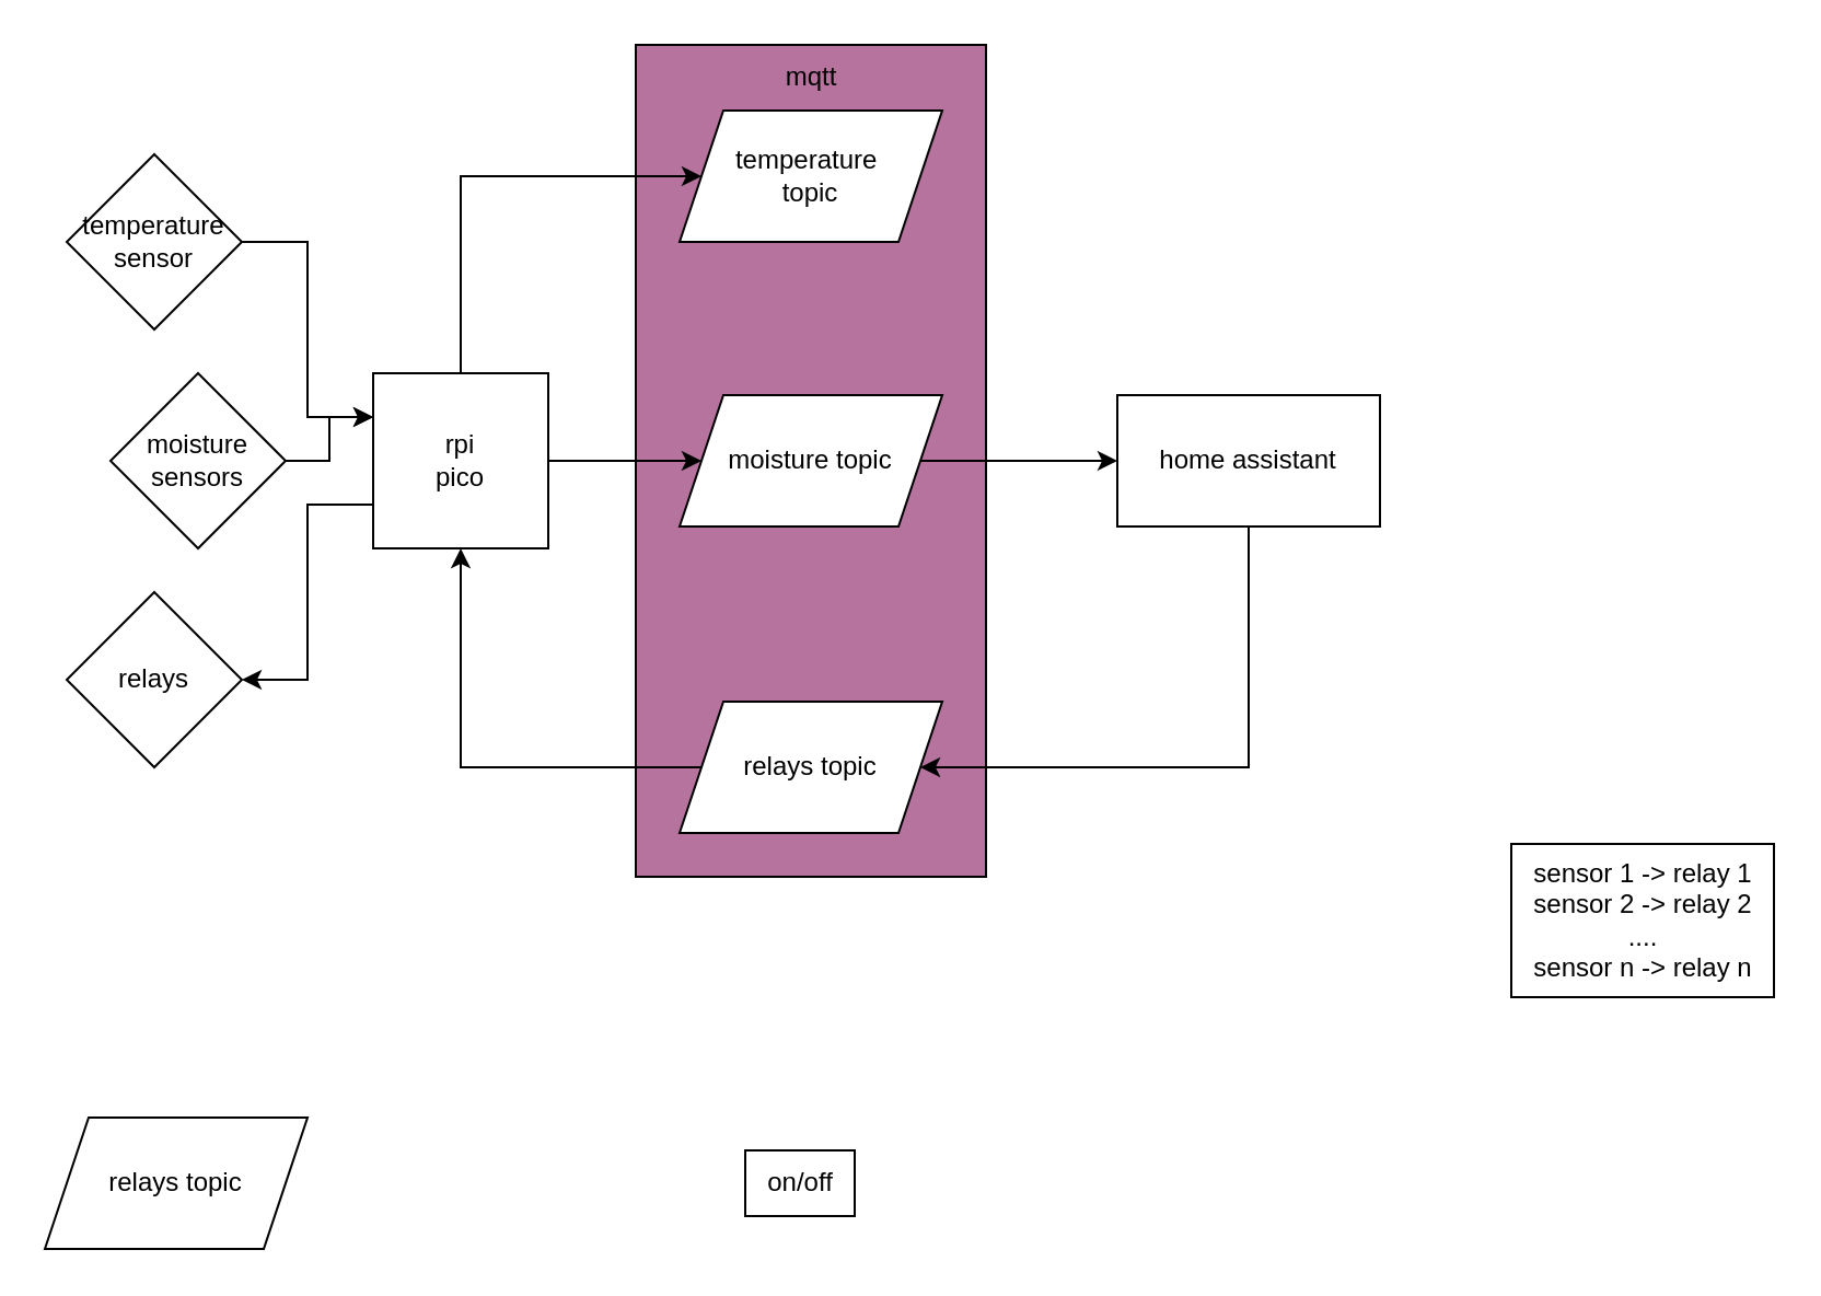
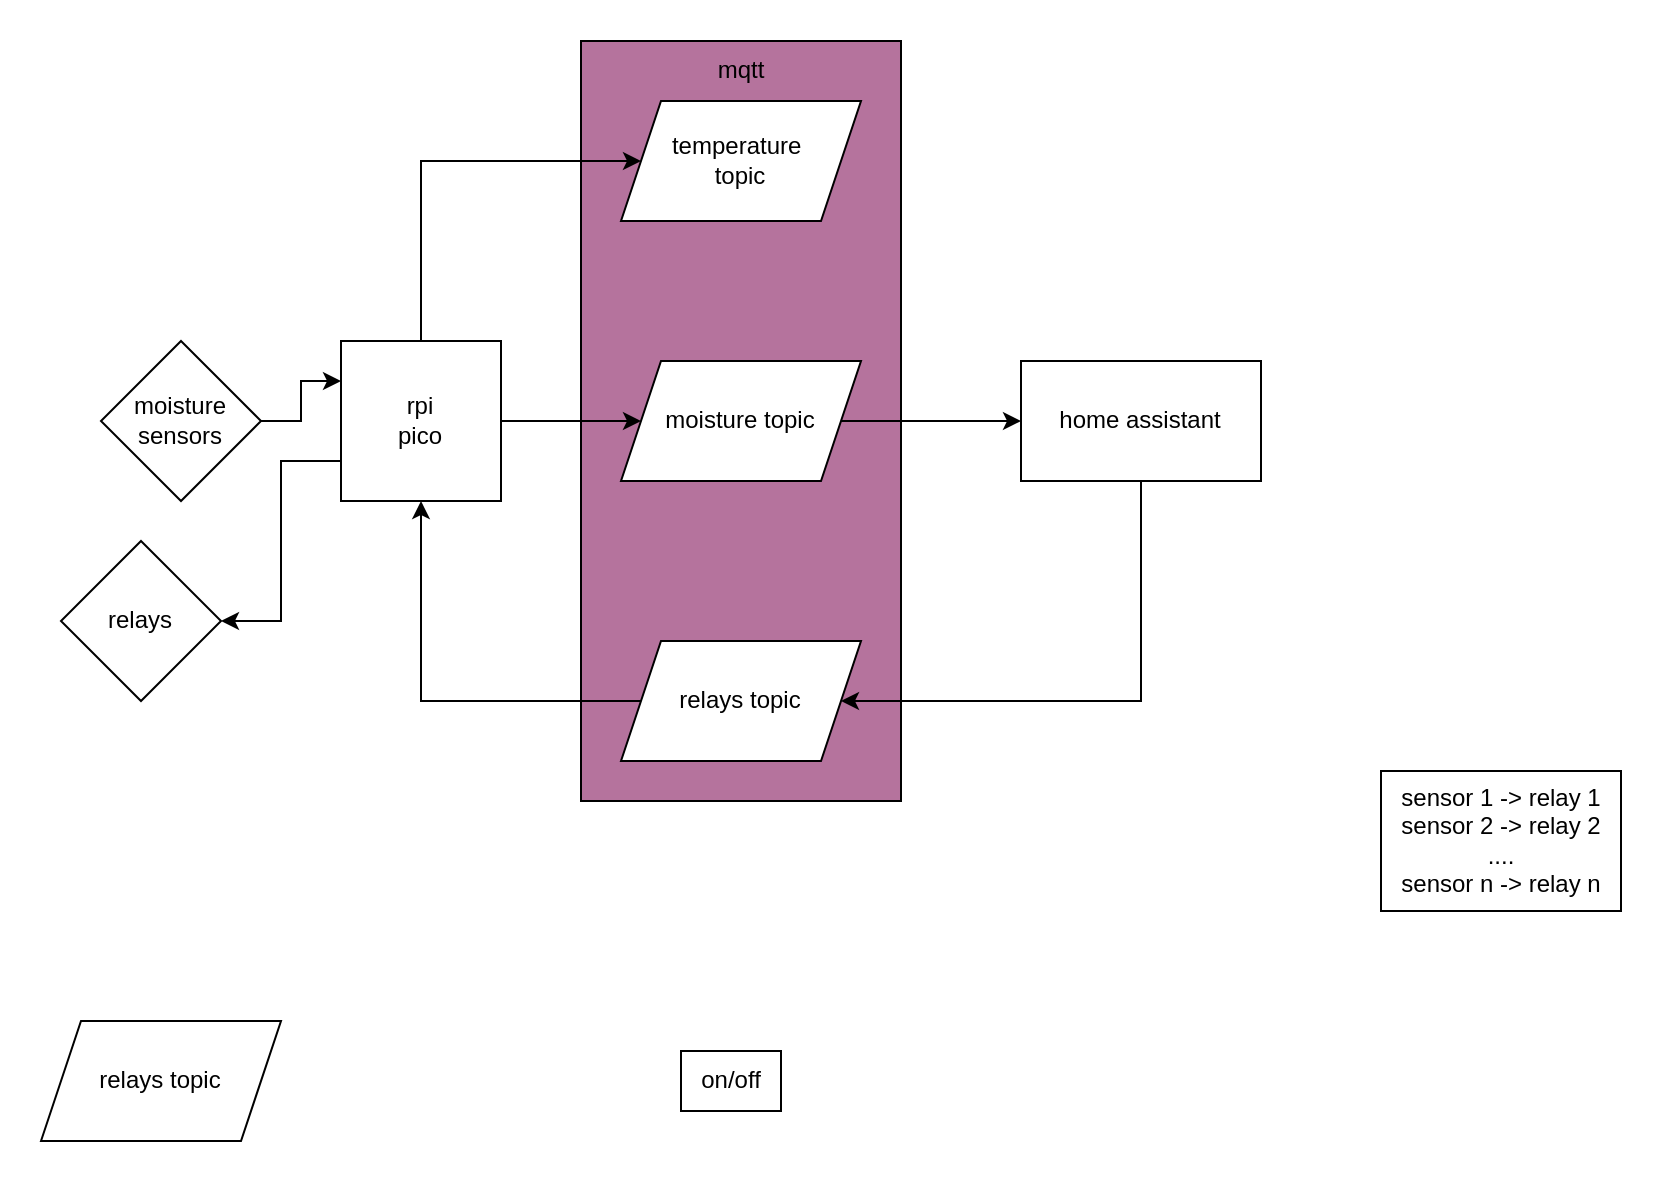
- <mxCell id="19" value="temperature&lt;br&gt;sensor" style="rhombus;whiteSpace=wrap;html=1;" vertex="1" parent="1"><mxGeometry x="30" y="70" width="80" height="80" as="geometry" /></mxCell>
- <mxCell id="18" style="edgeStyle=orthogonalEdgeStyle;rounded=0;orthogonalLoop=1;jettySize=auto;html=1;entryX=0;entryY=0.25;entryDx=0;entryDy=0;" edge="1" parent="1" source="19" target="6"><mxGeometry relative="1" as="geometry" /></mxCell>
